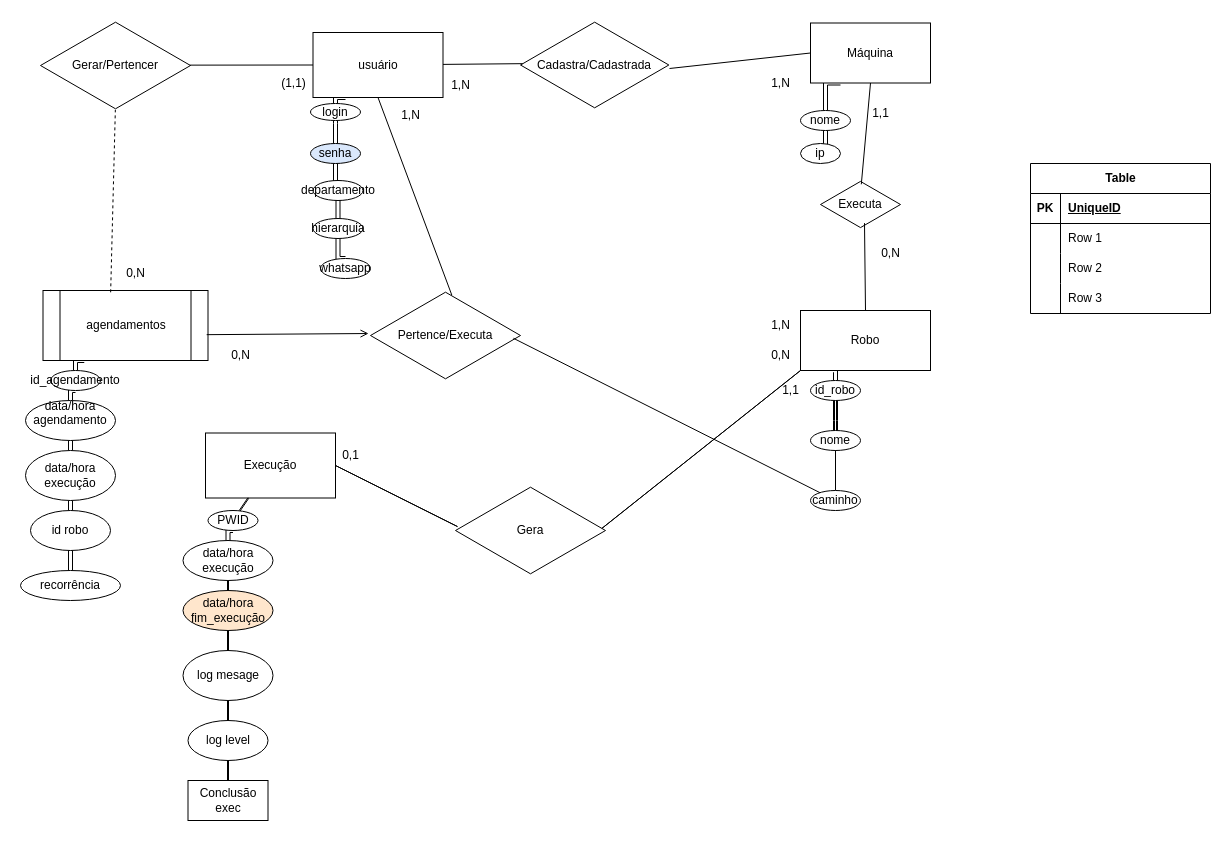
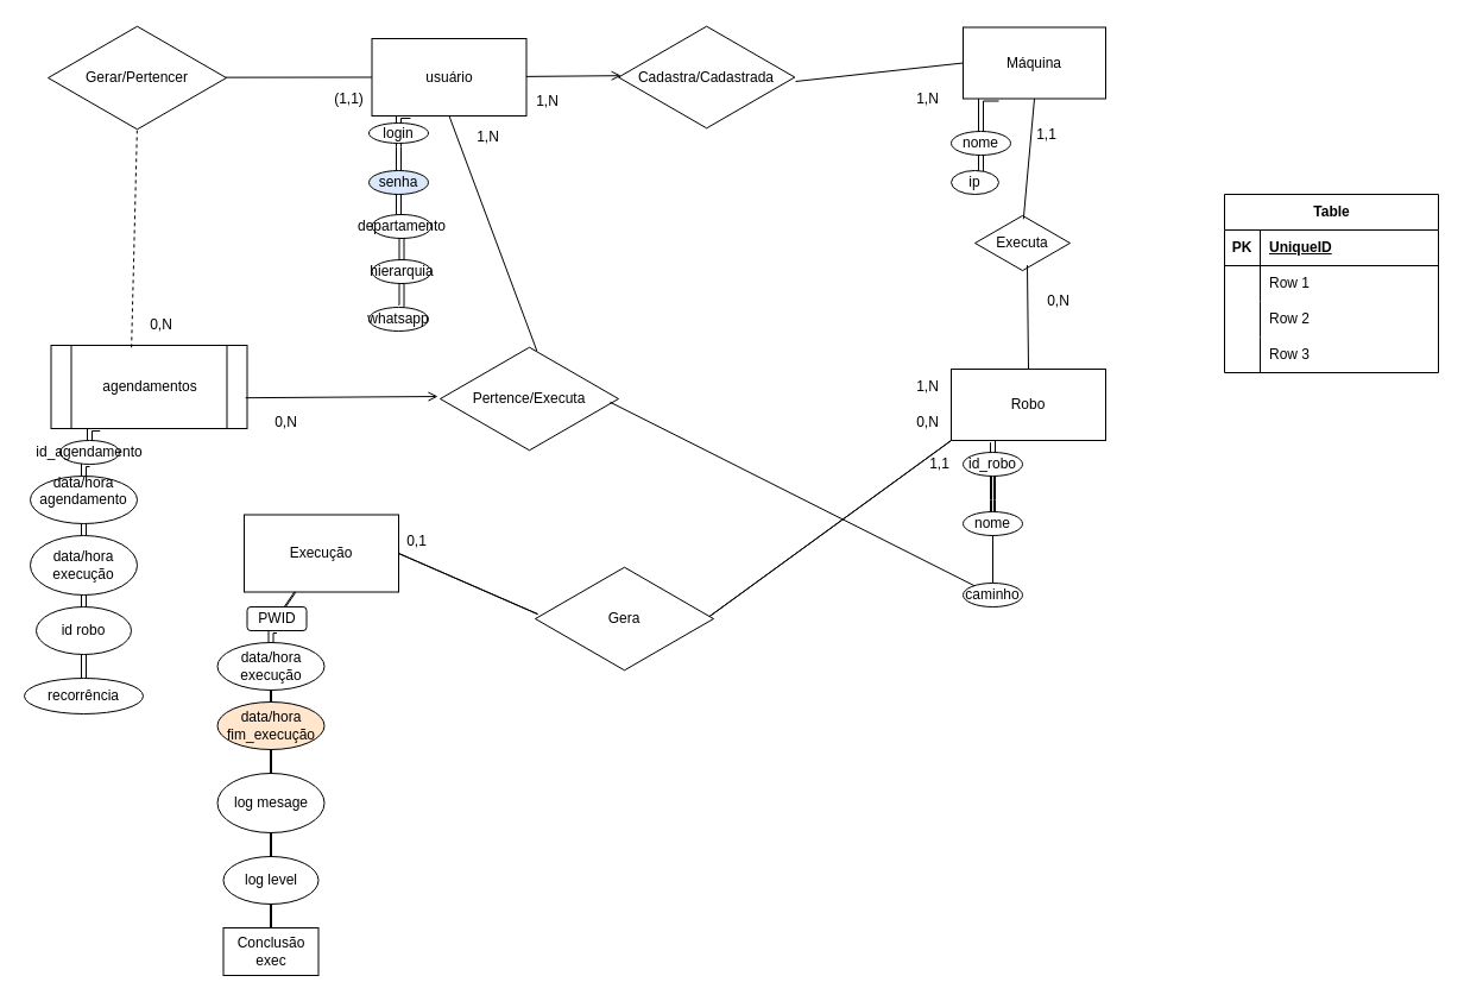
- <mxCell id="23" value="" style="endArrow=none;html=1;rounded=0;entryX=0.015;entryY=0.485;entryDx=0;entryDy=0;entryPerimeter=0;" parent="1" source="6" target="17" edge="1"><mxGeometry width="50" height="50" relative="1" as="geometry"><mxPoint x="440" y="63" as="sourcePoint" /><mxPoint x="420" y="180" as="targetPoint" /></mxGeometry></mxCell>
+ <mxCell id="23" value="" style="endArrow=open;html=1;rounded=0;entryX=0.015;entryY=0.485;entryDx=0;entryDy=0;entryPerimeter=0;" parent="1" source="6" target="17" edge="1"><mxGeometry width="50" height="50" relative="1" as="geometry"><mxPoint x="440" y="63" as="sourcePoint" /><mxPoint x="420" y="180" as="targetPoint" /></mxGeometry></mxCell>
- <mxCell id="42" value="whatsapp" style="ellipse;whiteSpace=wrap;html=1;" parent="1" vertex="1"><mxGeometry x="320" y="258" width="50" height="20" as="geometry" /></mxCell>
+ <mxCell id="42" value="whatsapp" style="ellipse;whiteSpace=wrap;html=1;" parent="1" vertex="1"><mxGeometry x="310" y="258" width="50" height="20" as="geometry" /></mxCell>
- <mxCell id="66" value="PWID" style="ellipse;whiteSpace=wrap;html=1;" parent="1" vertex="1"><mxGeometry x="207.5" y="510" width="50" height="20" as="geometry" /></mxCell>
+ <mxCell id="66" value="PWID" style="whiteSpace=wrap;html=1;rounded=1;" parent="1" vertex="1"><mxGeometry x="207.5" y="510" width="50" height="20" as="geometry" /></mxCell>
- <mxCell id="62" value="Gera" style="html=1;whiteSpace=wrap;aspect=fixed;shape=isoRectangle;" parent="1" vertex="1"><mxGeometry x="455" y="485" width="150" height="90" as="geometry" /></mxCell>
+ <mxCell id="62" value="Gera" style="html=1;whiteSpace=wrap;aspect=fixed;shape=isoRectangle;" parent="1" vertex="1"><mxGeometry x="450" y="475" width="150" height="90" as="geometry" /></mxCell>
